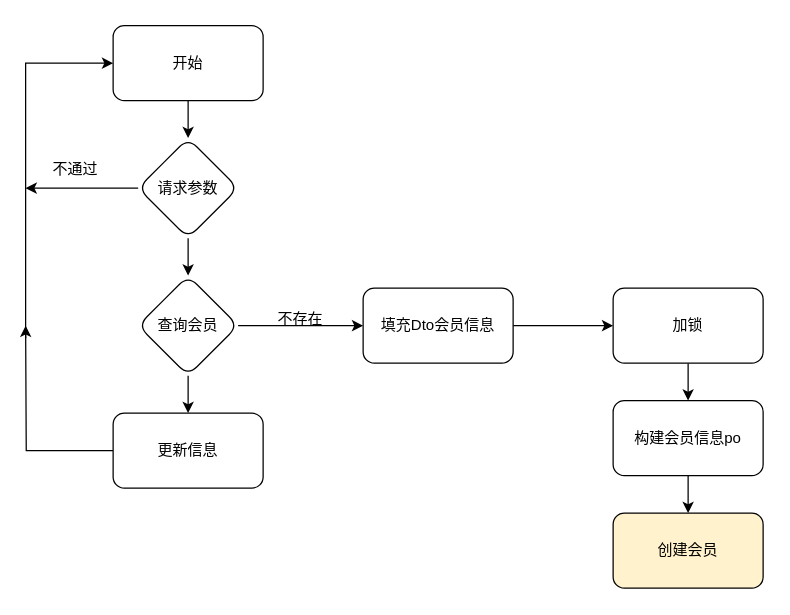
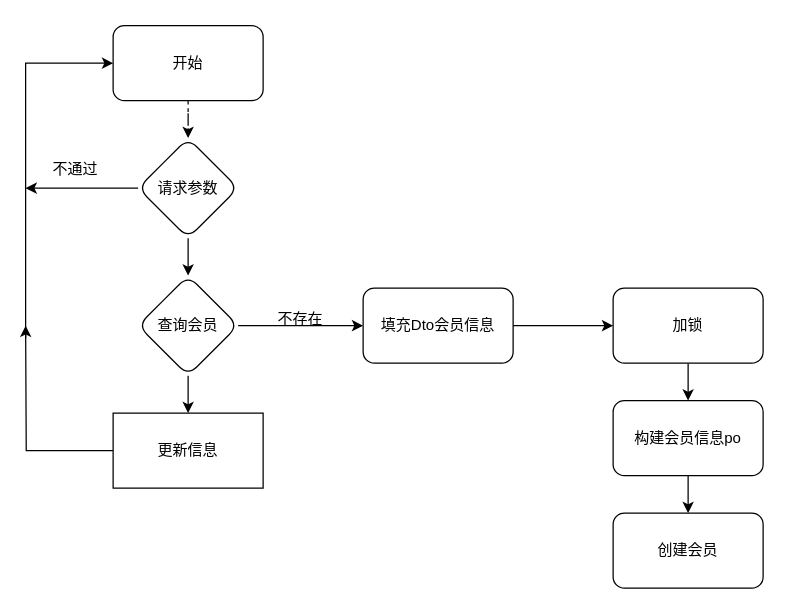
- <mxCell id="2" value="" style="edgeStyle=orthogonalEdgeStyle;rounded=0;orthogonalLoop=1;jettySize=auto;html=1;" parent="1" source="3" target="6" edge="1"><mxGeometry relative="1" as="geometry" /></mxCell>
+ <mxCell id="2" value="" style="edgeStyle=orthogonalEdgeStyle;rounded=0;orthogonalLoop=1;jettySize=auto;html=1;dashed=1;" parent="1" source="3" target="6" edge="1"><mxGeometry relative="1" as="geometry" /></mxCell>
- <mxCell id="12" value="更新信息" style="whiteSpace=wrap;html=1;rounded=1;" parent="1" vertex="1"><mxGeometry x="90" y="330" width="120" height="60" as="geometry" /></mxCell>
+ <mxCell id="12" value="更新信息" style="whiteSpace=wrap;html=1;rounded=0;" parent="1" vertex="1"><mxGeometry x="90" y="330" width="120" height="60" as="geometry" /></mxCell>
- <mxCell id="21" value="创建会员" style="whiteSpace=wrap;html=1;rounded=1;fillColor=#fff2cc;" parent="1" vertex="1"><mxGeometry x="490" y="410" width="120" height="60" as="geometry" /></mxCell>
+ <mxCell id="21" value="创建会员" style="whiteSpace=wrap;html=1;rounded=1;" parent="1" vertex="1"><mxGeometry x="490" y="410" width="120" height="60" as="geometry" /></mxCell>
